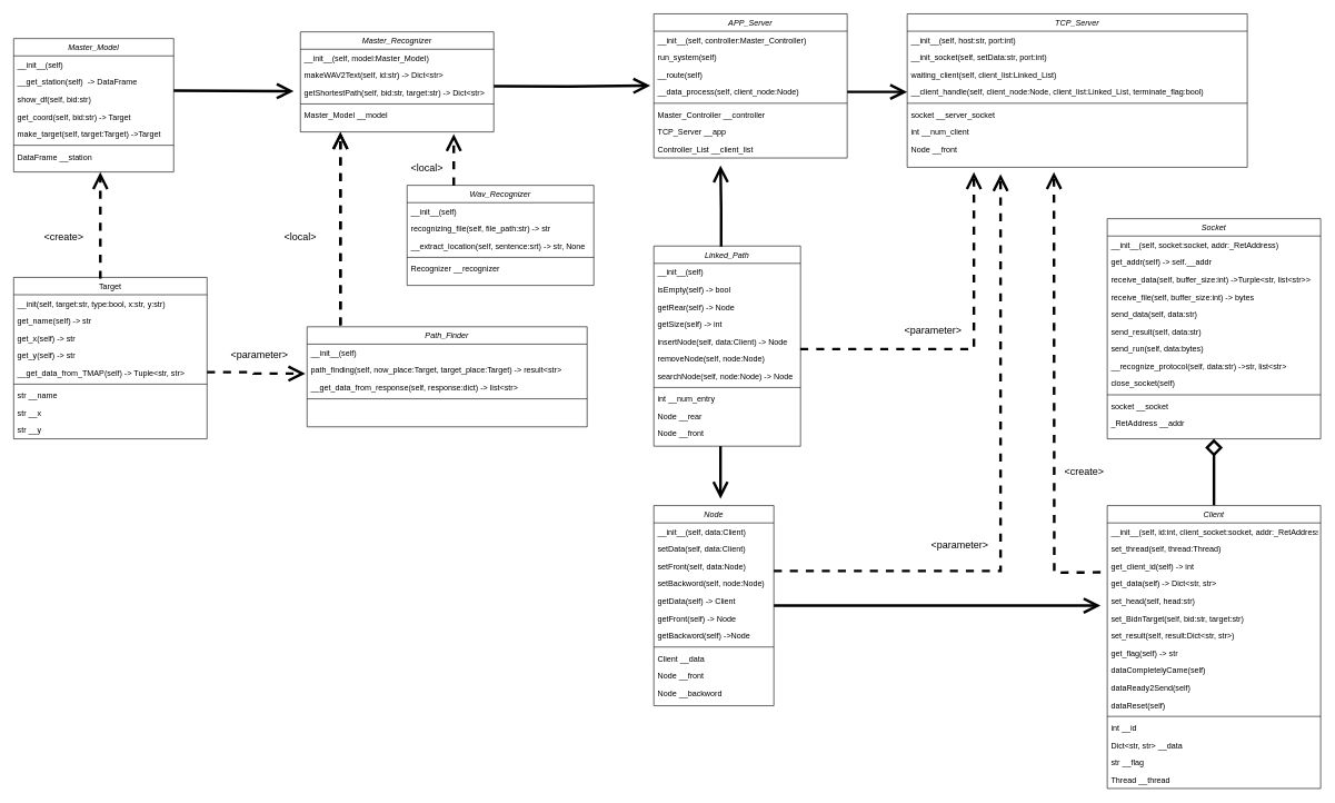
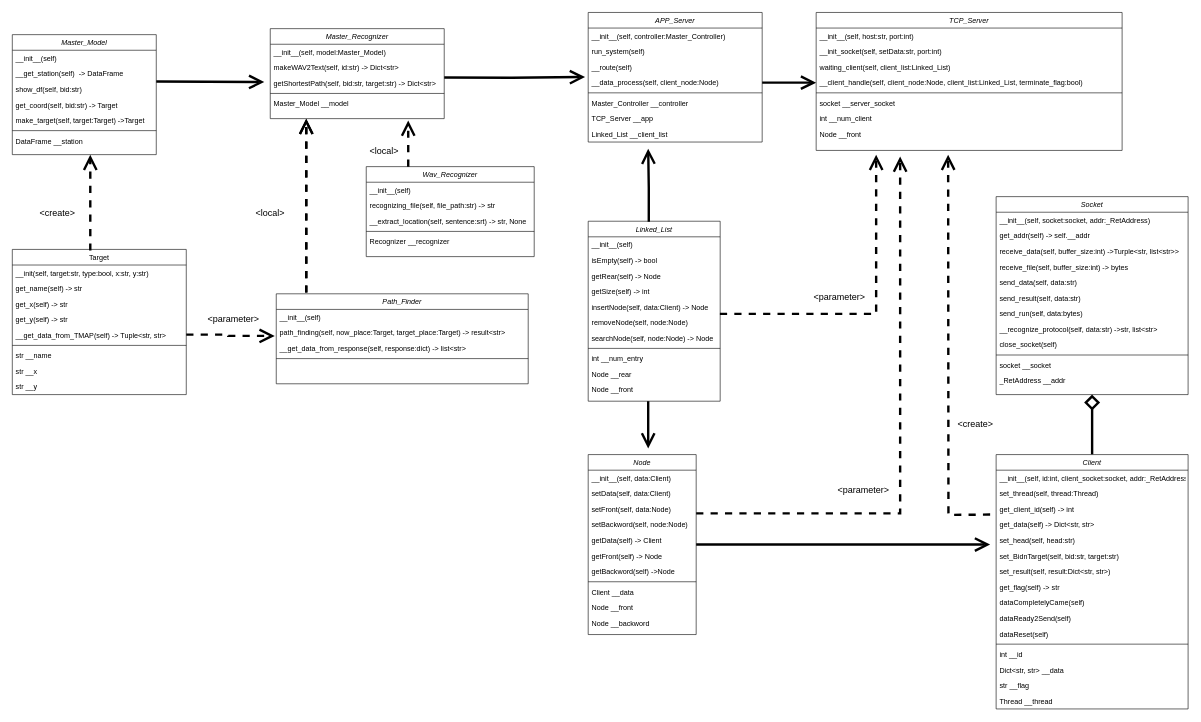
- <mxCell id="46" value="Controller_List __client_list" style="text;align=left;verticalAlign=top;spacingLeft=4;spacingRight=4;overflow=hidden;rotatable=0;points=[[0,0.5],[1,0.5]];portConstraint=eastwest;" vertex="1" parent="38"><mxGeometry y="190" width="290" height="26" as="geometry" /></mxCell>
+ <mxCell id="46" value="Linked_List __client_list" style="text;align=left;verticalAlign=top;spacingLeft=4;spacingRight=4;overflow=hidden;rotatable=0;points=[[0,0.5],[1,0.5]];portConstraint=eastwest;" vertex="1" parent="38"><mxGeometry y="190" width="290" height="26" as="geometry" /></mxCell>
- <mxCell id="91" value="Linked_Path" style="swimlane;fontStyle=2;align=center;verticalAlign=top;childLayout=stackLayout;horizontal=1;startSize=26;horizontalStack=0;resizeParent=1;resizeLast=0;collapsible=1;marginBottom=0;rounded=0;shadow=0;strokeWidth=1;" vertex="1" parent="1"><mxGeometry x="980" y="368" width="220" height="300" as="geometry"><mxRectangle x="450" y="400" width="160" height="26" as="alternateBounds" /></mxGeometry></mxCell>
+ <mxCell id="91" value="Linked_List" style="swimlane;fontStyle=2;align=center;verticalAlign=top;childLayout=stackLayout;horizontal=1;startSize=26;horizontalStack=0;resizeParent=1;resizeLast=0;collapsible=1;marginBottom=0;rounded=0;shadow=0;strokeWidth=1;" vertex="1" parent="1"><mxGeometry x="980" y="368" width="220" height="300" as="geometry"><mxRectangle x="450" y="400" width="160" height="26" as="alternateBounds" /></mxGeometry></mxCell>
